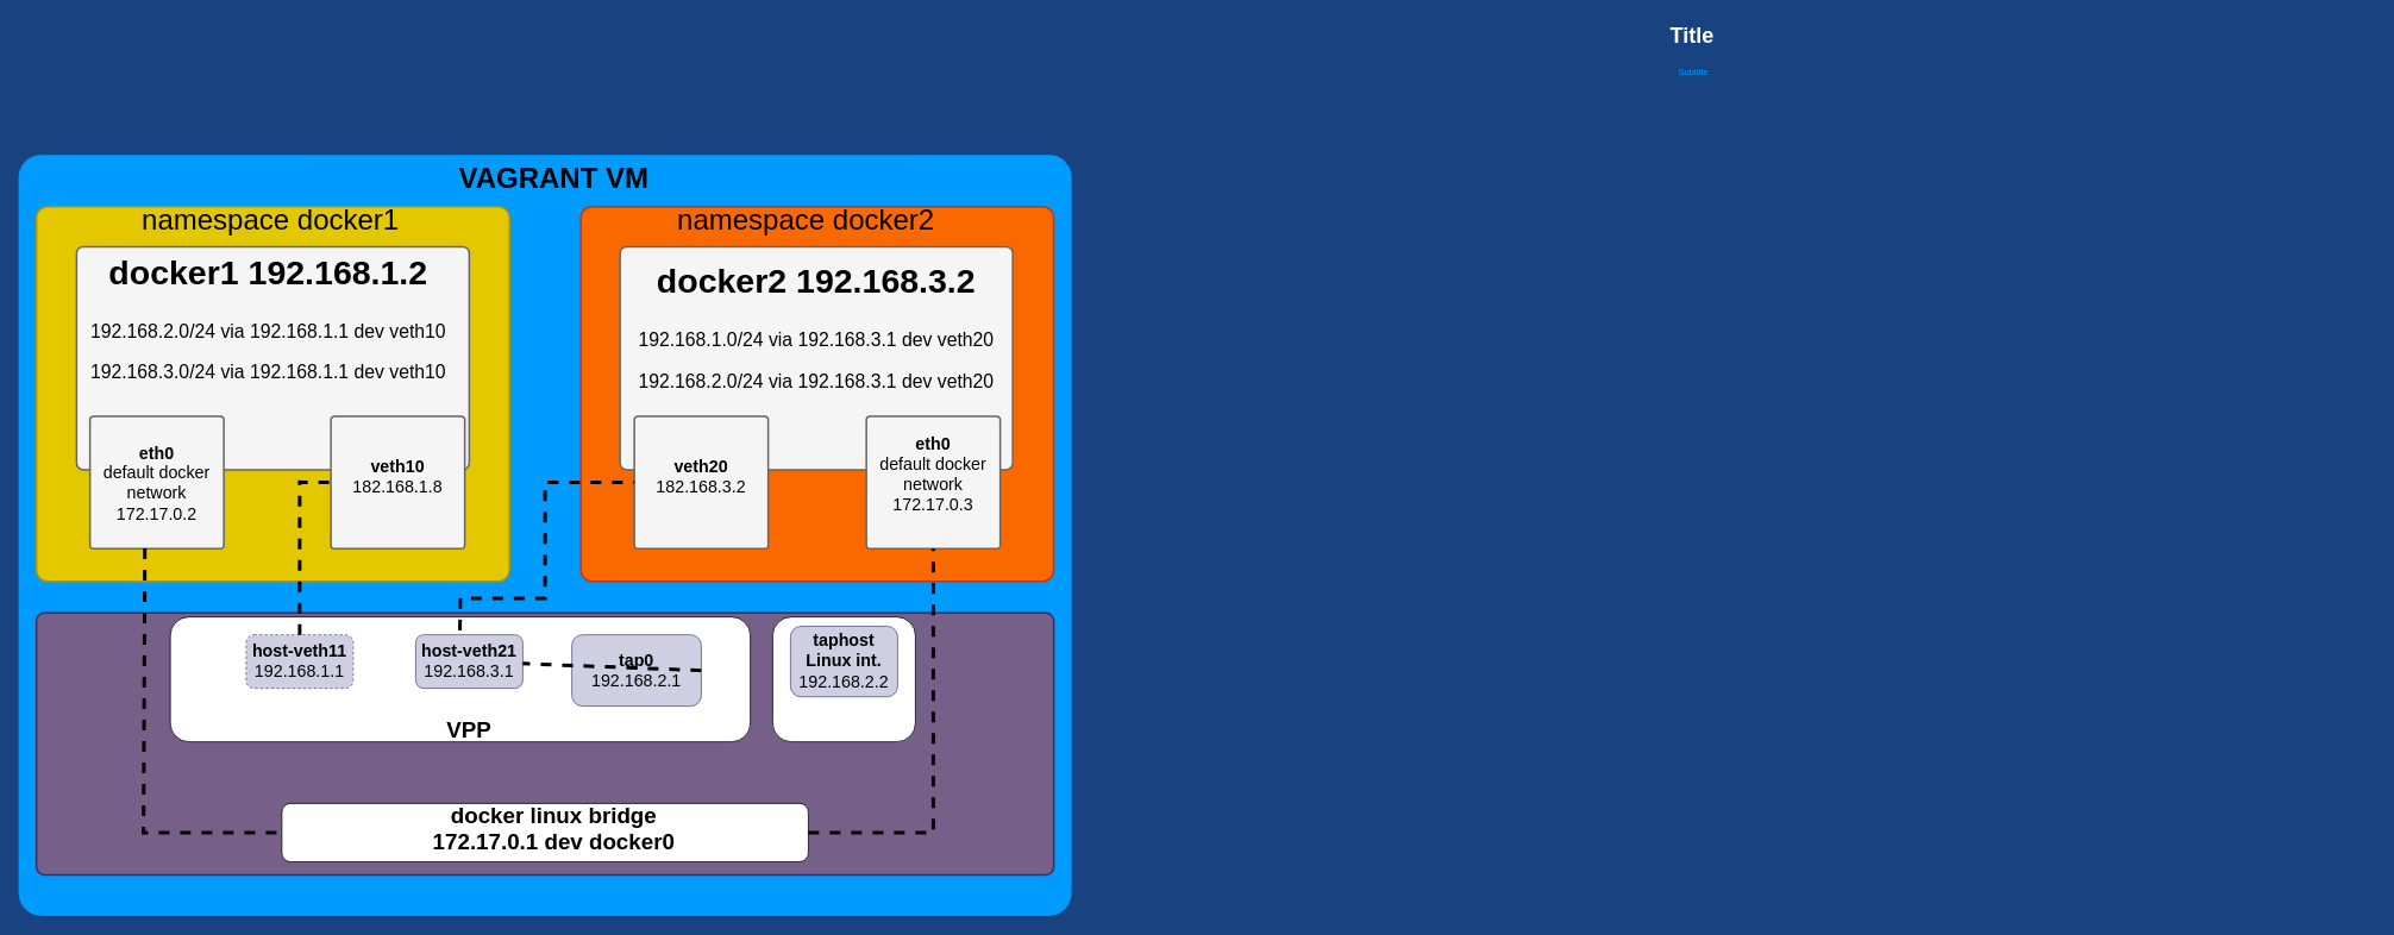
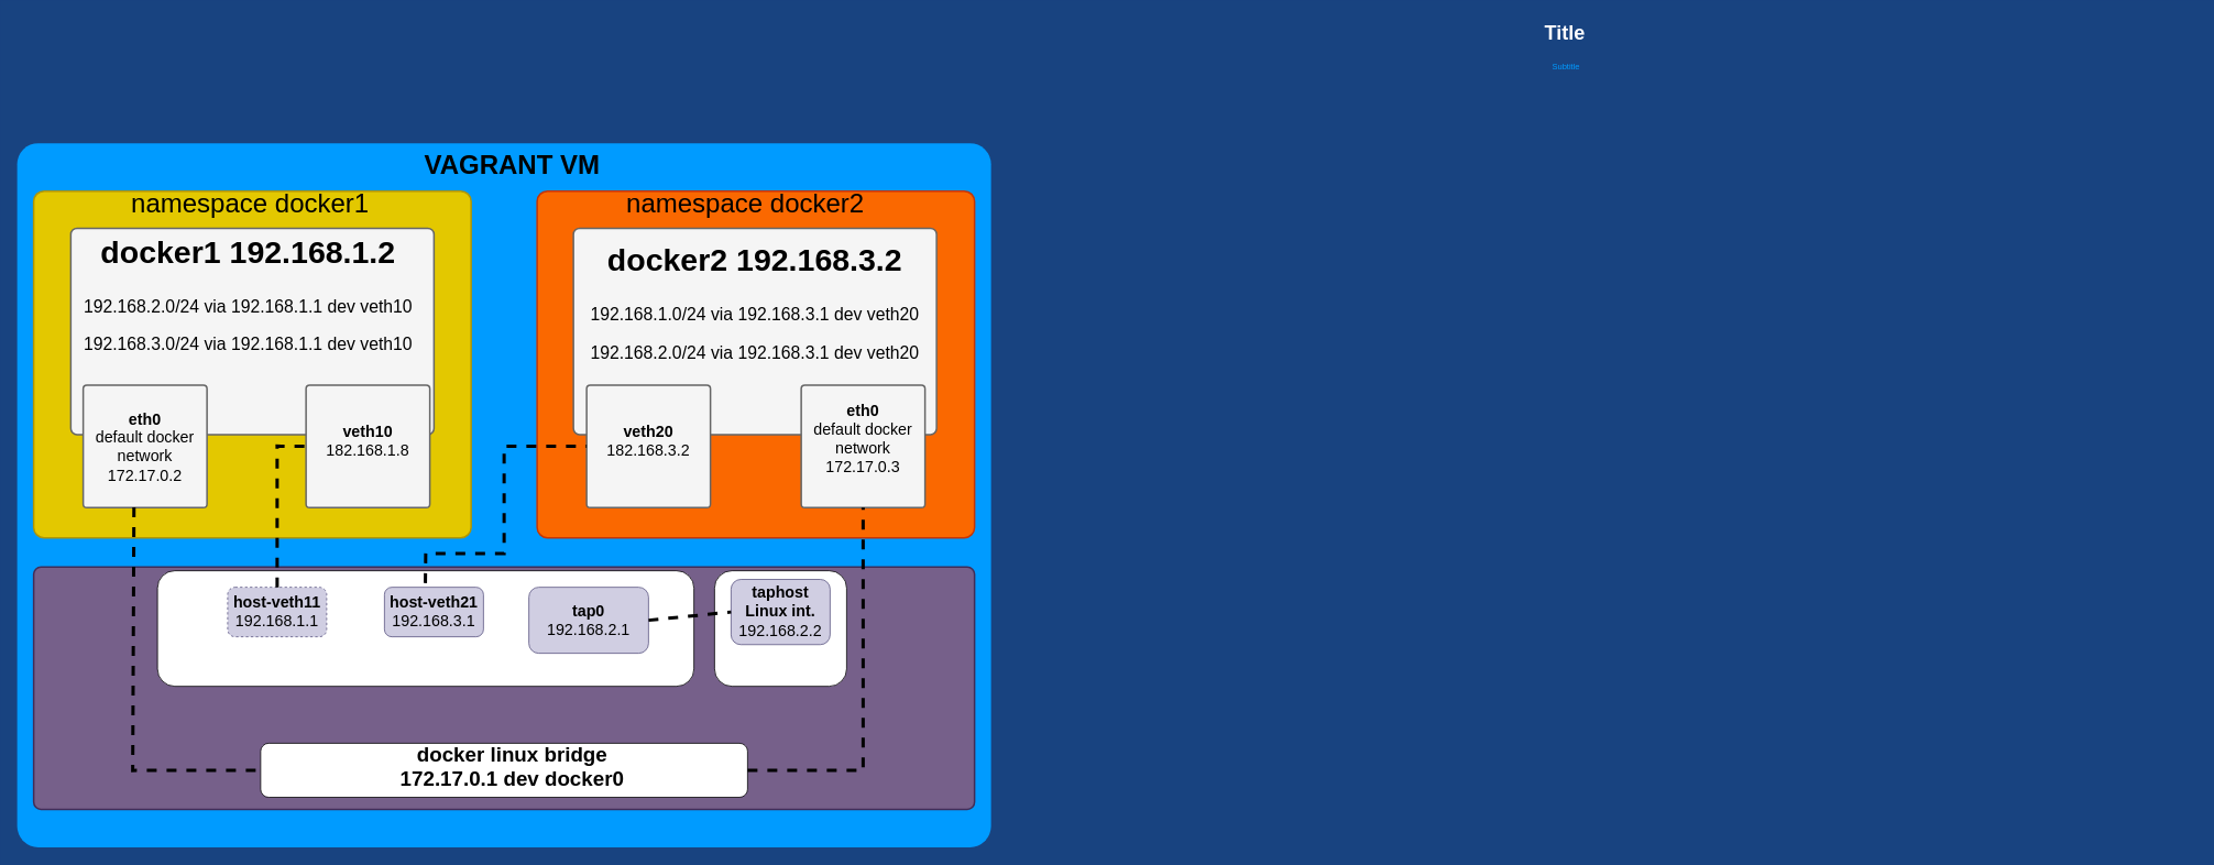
- <mxCell id="31" value="" style="endArrow=none;dashed=1;html=1;rounded=0;fontSize=19;fontColor=#000000;exitX=1;exitY=0.5;exitDx=0;exitDy=0;strokeWidth=4;" edge="1" parent="1" source="29" target="28"><mxGeometry width="50" height="50" relative="1" as="geometry"><mxPoint x="780" y="790" as="sourcePoint" /><mxPoint x="830" y="740" as="targetPoint" /></mxGeometry></mxCell>
+ <mxCell id="31" value="" style="endArrow=none;dashed=1;html=1;rounded=0;fontSize=19;fontColor=#000000;entryX=0;entryY=0.5;entryDx=0;entryDy=0;exitX=1;exitY=0.5;exitDx=0;exitDy=0;strokeWidth=4;" edge="1" parent="1" source="29" target="30"><mxGeometry width="50" height="50" relative="1" as="geometry"><mxPoint x="780" y="790" as="sourcePoint" /><mxPoint x="830" y="740" as="targetPoint" /></mxGeometry></mxCell>
- <mxCell id="26" value="VPP" style="text;html=1;strokeColor=none;fillColor=none;align=center;verticalAlign=middle;whiteSpace=wrap;rounded=0;fontSize=25;fontColor=#000000;fontStyle=1" vertex="1" parent="1"><mxGeometry x="370" y="801" width="310" height="30" as="geometry" /></mxCell>
